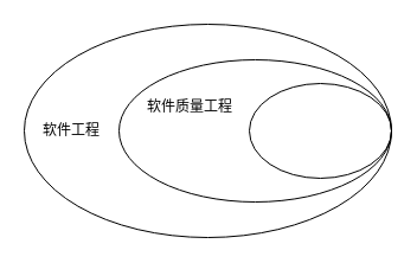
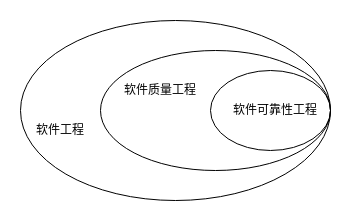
- <mxCell id="5" value="软件工程" style="text;html=1;strokeColor=none;fillColor=none;align=center;verticalAlign=middle;whiteSpace=wrap;rounded=0;" vertex="1" parent="1"><mxGeometry x="30" y="95" width="60" height="30" as="geometry" /></mxCell>
+ <mxCell id="5" value="软件工程" style="text;html=1;strokeColor=none;fillColor=none;align=center;verticalAlign=middle;whiteSpace=wrap;rounded=0;" vertex="1" parent="1"><mxGeometry x="30" y="115" width="60" height="30" as="geometry" /></mxCell>
+ <mxCell id="7" value="软件可靠性工程" style="text;html=1;strokeColor=none;fillColor=none;align=center;verticalAlign=middle;whiteSpace=wrap;rounded=0;" vertex="1" parent="1"><mxGeometry x="230" y="95" width="90" height="30" as="geometry" /></mxCell>
